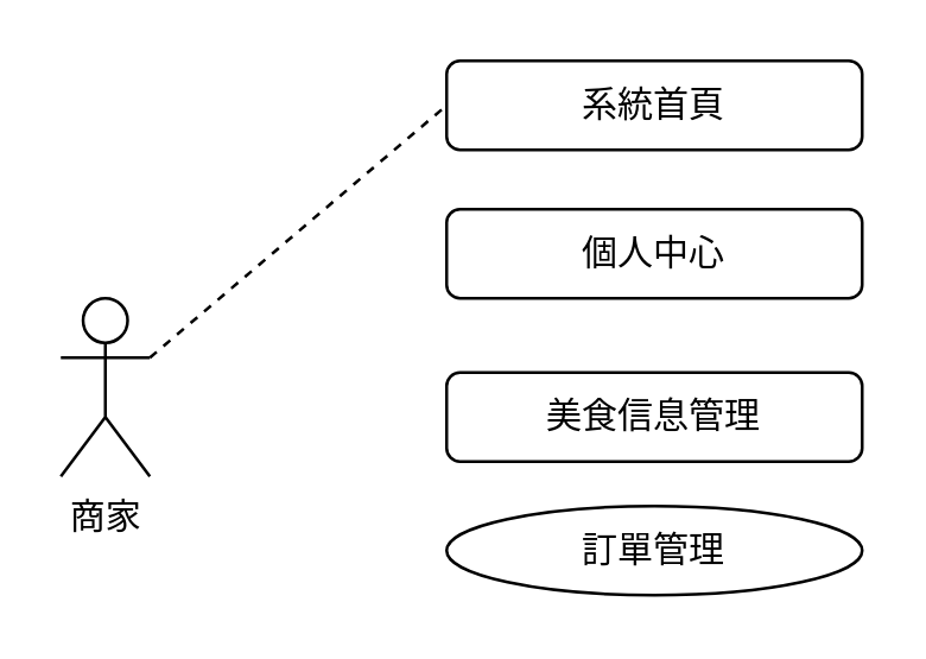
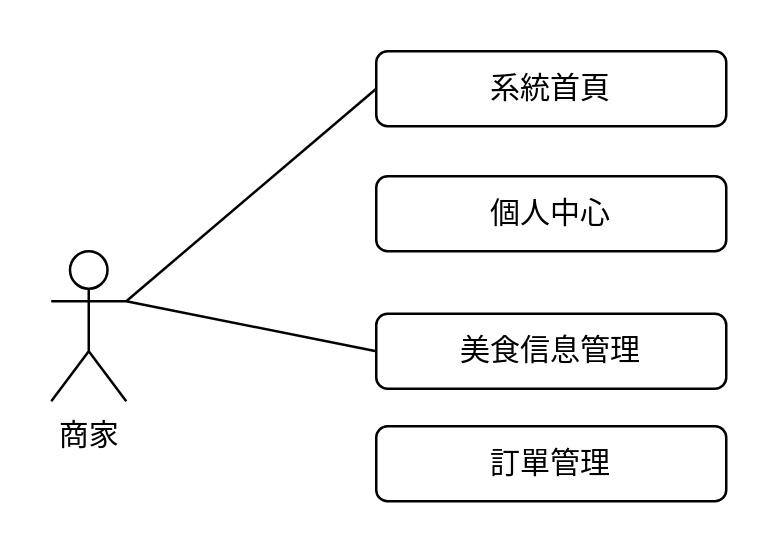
- <mxCell id="7" value="" style="endArrow=none;html=1;rounded=0;entryX=0;entryY=0.5;entryDx=0;entryDy=0;exitX=1;exitY=0.333;exitDx=0;exitDy=0;exitPerimeter=0;dashed=1;" parent="1" source="2" target="4" edge="1"><mxGeometry width="50" height="50" relative="1" as="geometry"><mxPoint x="160" y="170" as="sourcePoint" /><mxPoint x="210" y="120" as="targetPoint" /></mxGeometry></mxCell>
+ <mxCell id="7" value="" style="endArrow=none;html=1;rounded=0;entryX=0;entryY=0.5;entryDx=0;entryDy=0;exitX=1;exitY=0.333;exitDx=0;exitDy=0;exitPerimeter=0;" parent="1" source="2" target="4" edge="1"><mxGeometry width="50" height="50" relative="1" as="geometry"><mxPoint x="160" y="170" as="sourcePoint" /><mxPoint x="210" y="120" as="targetPoint" /></mxGeometry></mxCell>
+ <mxCell id="8" value="" style="endArrow=none;html=1;rounded=0;entryX=0;entryY=0.5;entryDx=0;entryDy=0;exitX=1;exitY=0.333;exitDx=0;exitDy=0;exitPerimeter=0;" parent="1" source="2" target="6" edge="1"><mxGeometry width="50" height="50" relative="1" as="geometry"><mxPoint x="70" y="110" as="sourcePoint" /><mxPoint x="160" y="95" as="targetPoint" /></mxGeometry></mxCell>
- <mxCell id="3" value="訂單管理" style="ellipse;whiteSpace=wrap;html=1;" parent="1" vertex="1"><mxGeometry x="150" y="170" width="140" height="30" as="geometry" /></mxCell>
+ <mxCell id="3" value="訂單管理" style="rounded=1;whiteSpace=wrap;html=1;" parent="1" vertex="1"><mxGeometry x="150" y="170" width="140" height="30" as="geometry" /></mxCell>
